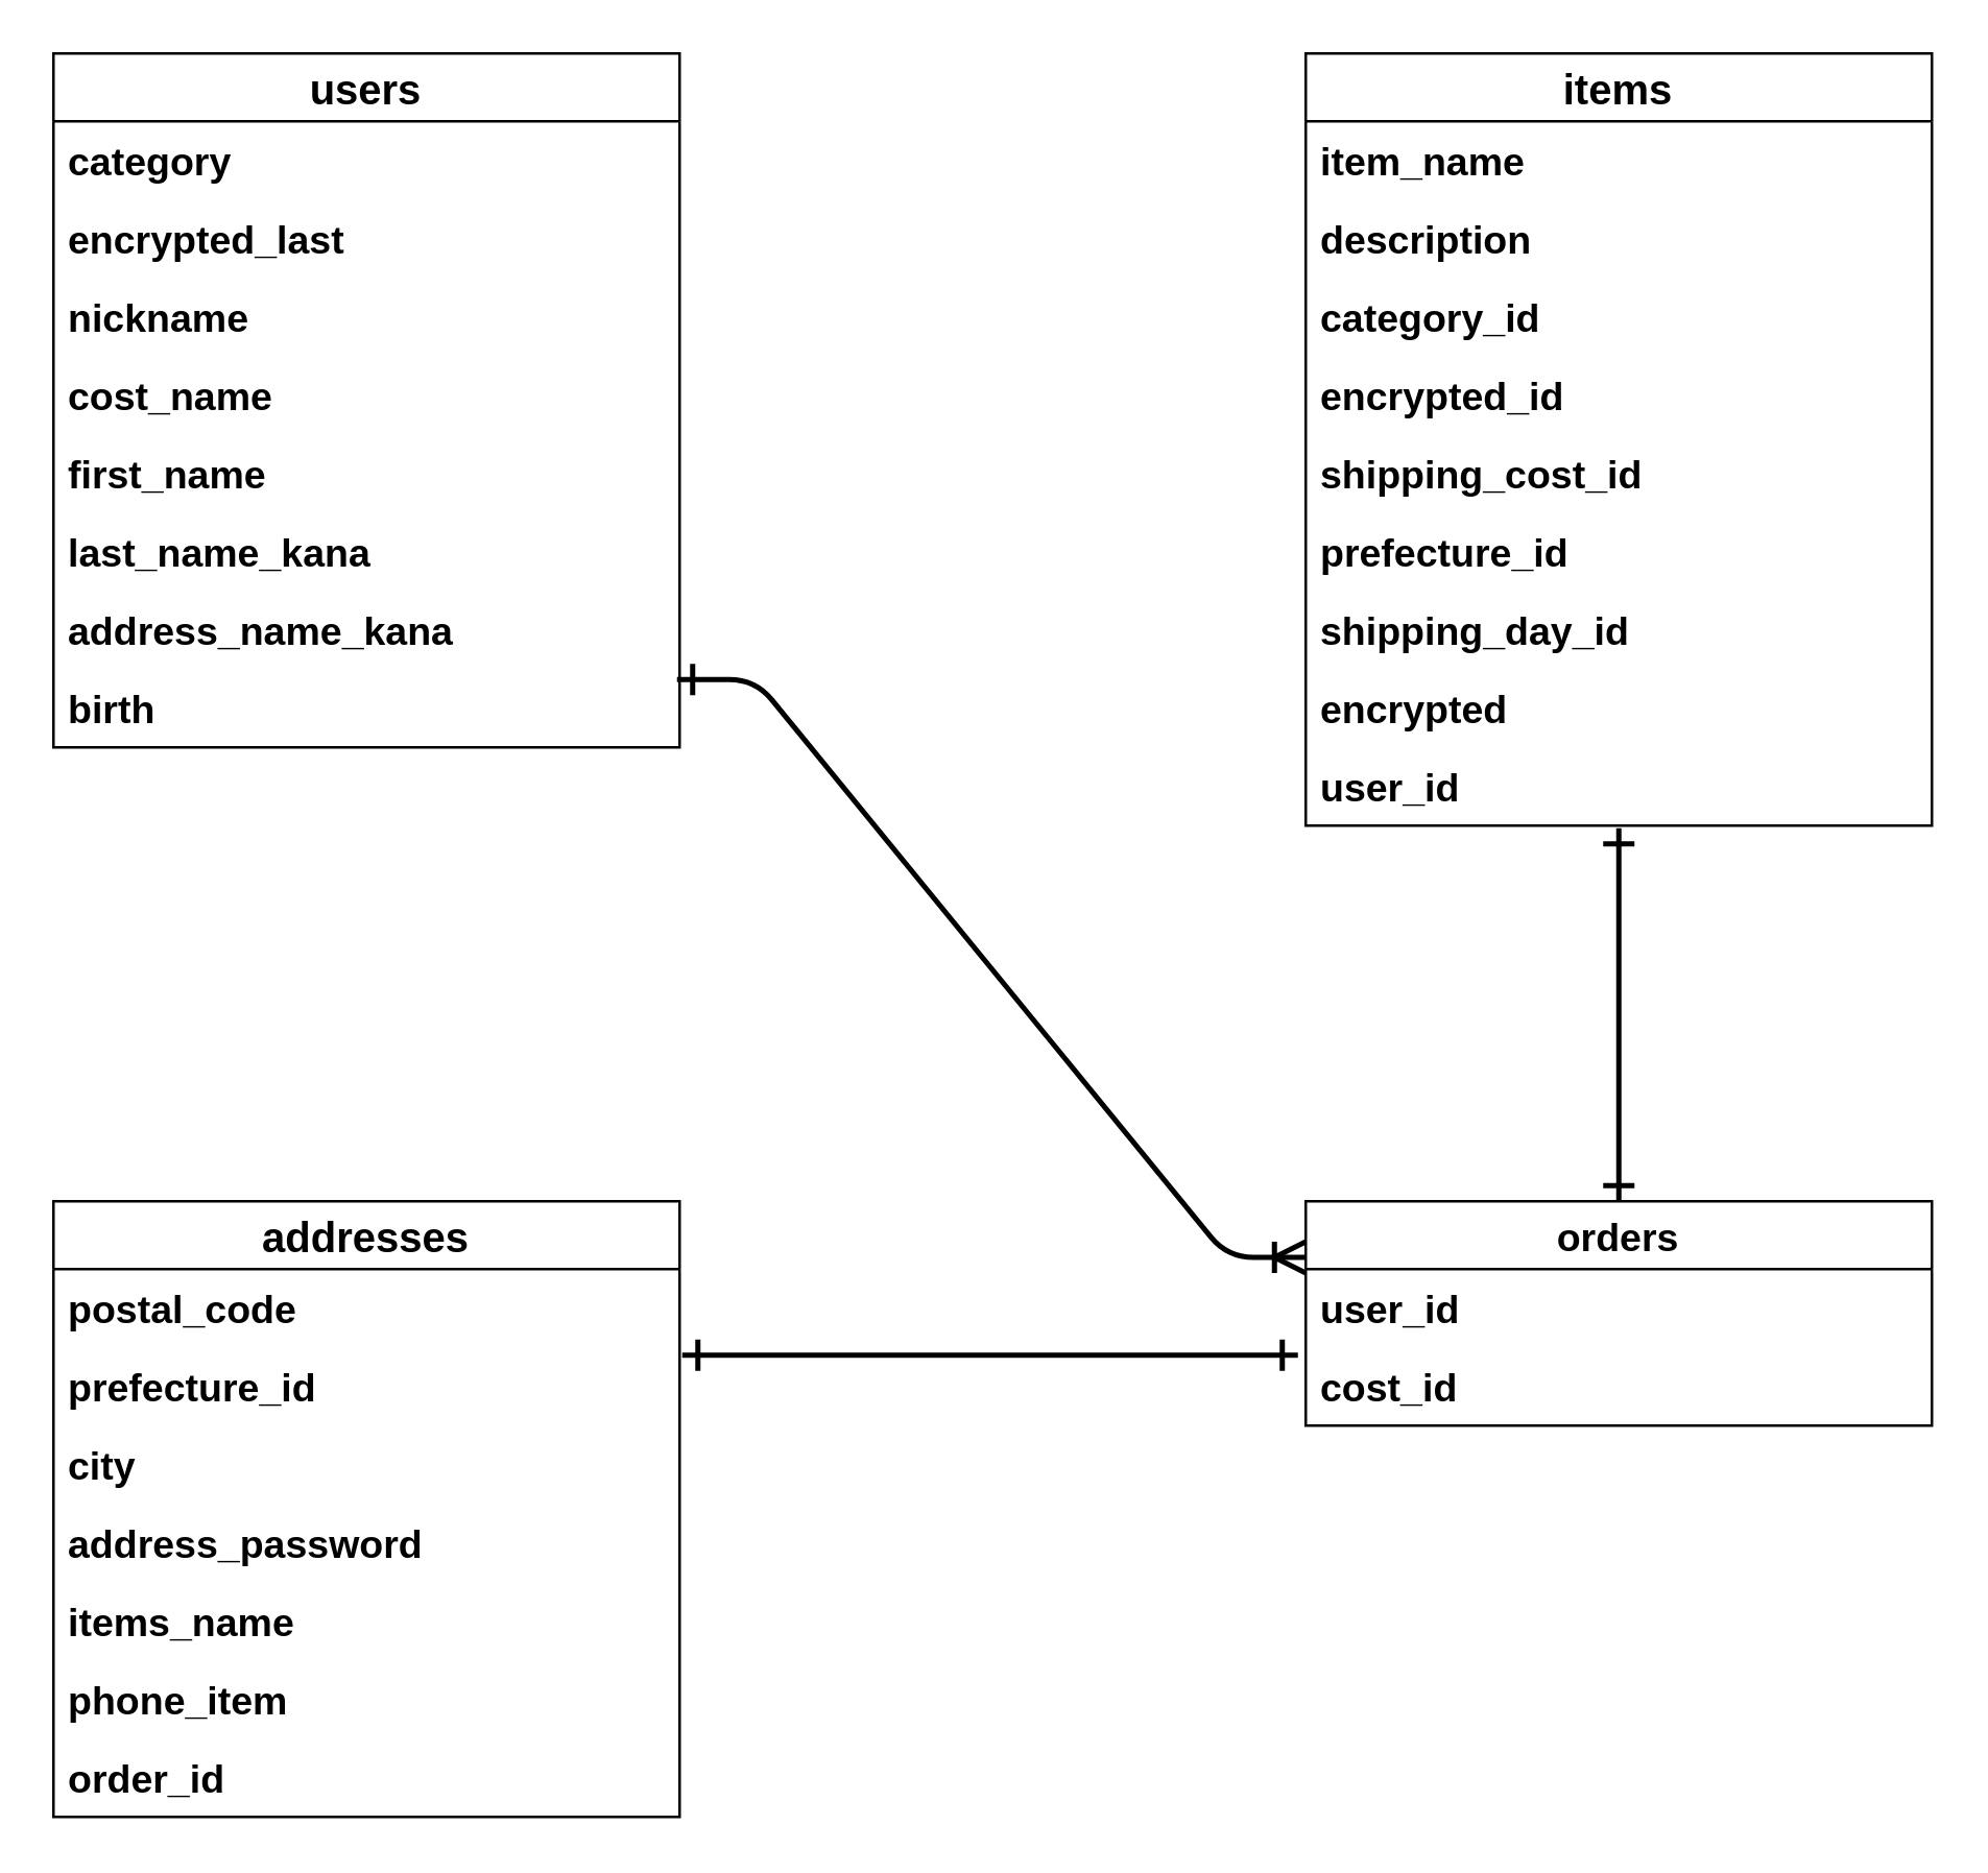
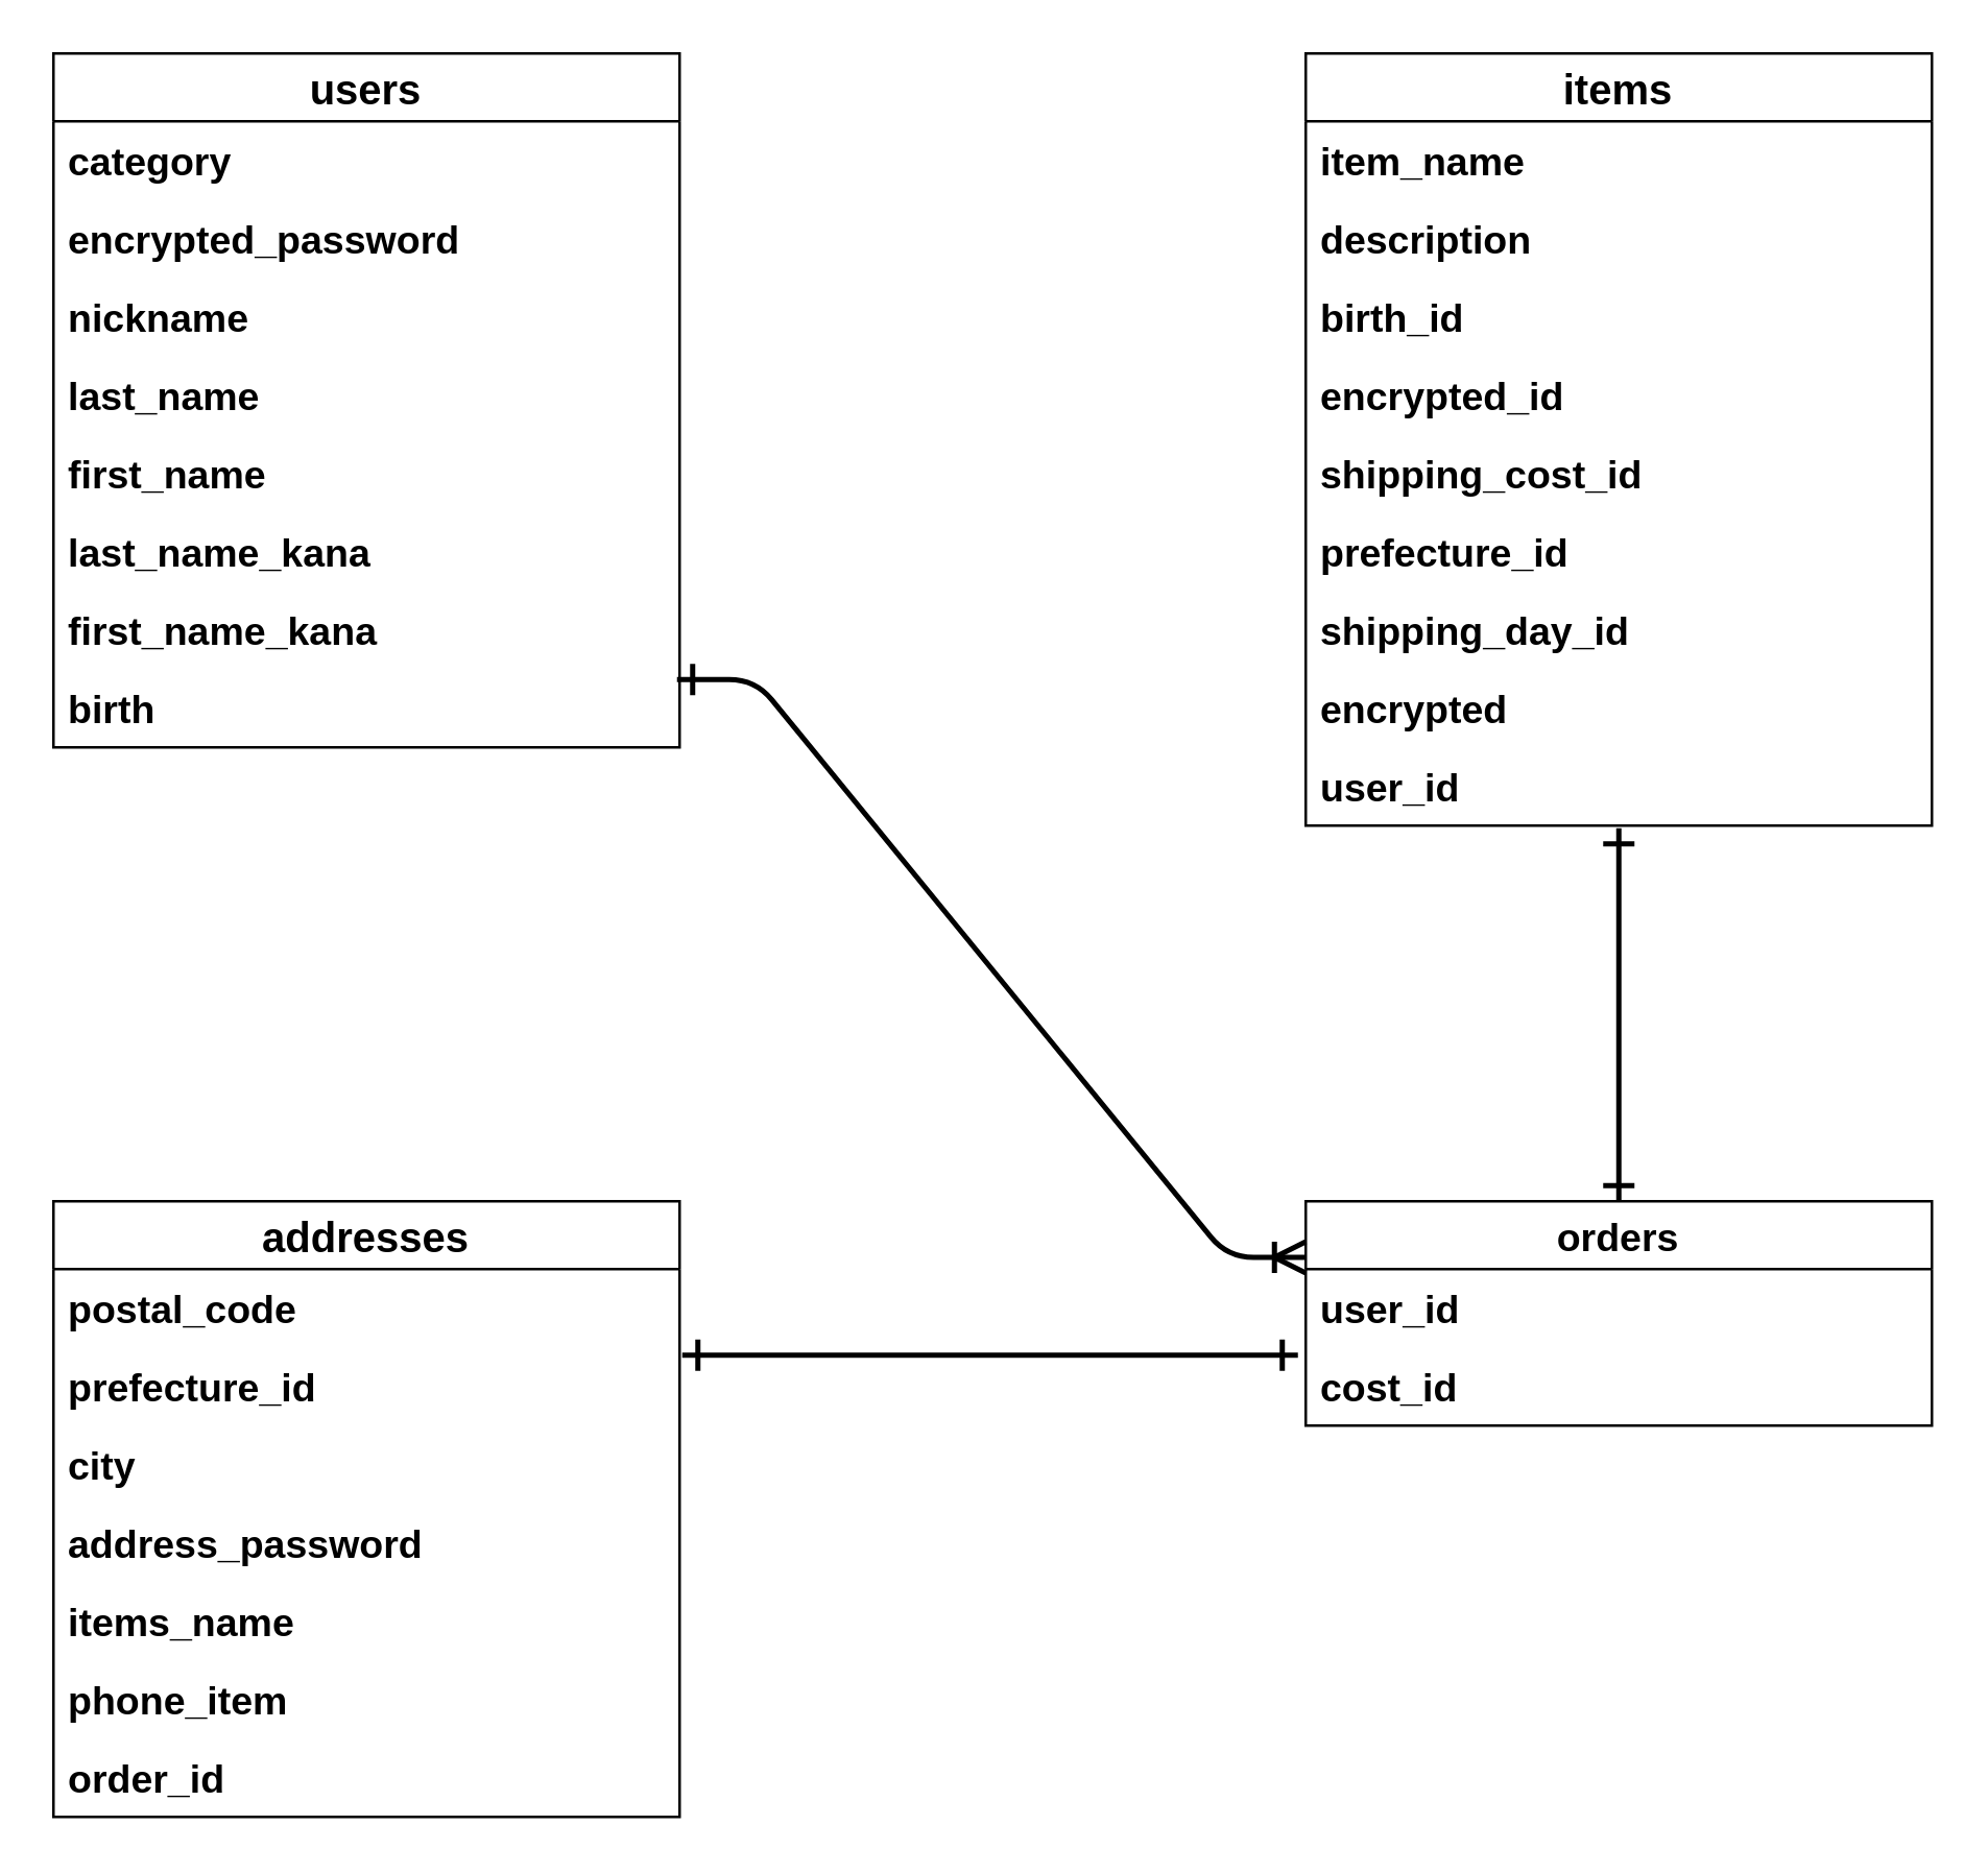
- <mxCell id="4" value="encrypted_last" style="text;strokeColor=none;fillColor=none;spacingLeft=4;spacingRight=4;overflow=hidden;rotatable=0;points=[[0,0.5],[1,0.5]];portConstraint=eastwest;fontSize=15;fontStyle=1" vertex="1" parent="2"><mxGeometry y="56" width="240" height="30" as="geometry" /></mxCell>
+ <mxCell id="4" value="encrypted_password" style="text;strokeColor=none;fillColor=none;spacingLeft=4;spacingRight=4;overflow=hidden;rotatable=0;points=[[0,0.5],[1,0.5]];portConstraint=eastwest;fontSize=15;fontStyle=1" vertex="1" parent="2"><mxGeometry y="56" width="240" height="30" as="geometry" /></mxCell>
- <mxCell id="14" value="category_id" style="text;strokeColor=none;fillColor=none;spacingLeft=4;spacingRight=4;overflow=hidden;rotatable=0;points=[[0,0.5],[1,0.5]];portConstraint=eastwest;fontSize=15;fontStyle=1" vertex="1" parent="11"><mxGeometry y="86" width="240" height="30" as="geometry" /></mxCell>
+ <mxCell id="14" value="birth_id" style="text;strokeColor=none;fillColor=none;spacingLeft=4;spacingRight=4;overflow=hidden;rotatable=0;points=[[0,0.5],[1,0.5]];portConstraint=eastwest;fontSize=15;fontStyle=1" vertex="1" parent="11"><mxGeometry y="86" width="240" height="30" as="geometry" /></mxCell>
- <mxCell id="6" value="cost_name" style="text;strokeColor=none;fillColor=none;spacingLeft=4;spacingRight=4;overflow=hidden;rotatable=0;points=[[0,0.5],[1,0.5]];portConstraint=eastwest;fontSize=15;fontStyle=1" vertex="1" parent="2"><mxGeometry y="116" width="240" height="30" as="geometry" /></mxCell>
+ <mxCell id="6" value="last_name" style="text;strokeColor=none;fillColor=none;spacingLeft=4;spacingRight=4;overflow=hidden;rotatable=0;points=[[0,0.5],[1,0.5]];portConstraint=eastwest;fontSize=15;fontStyle=1" vertex="1" parent="2"><mxGeometry y="116" width="240" height="30" as="geometry" /></mxCell>
- <mxCell id="9" value="address_name_kana" style="text;strokeColor=none;fillColor=none;spacingLeft=4;spacingRight=4;overflow=hidden;rotatable=0;points=[[0,0.5],[1,0.5]];portConstraint=eastwest;fontSize=15;fontStyle=1" vertex="1" parent="2"><mxGeometry y="206" width="240" height="30" as="geometry" /></mxCell>
+ <mxCell id="9" value="first_name_kana" style="text;strokeColor=none;fillColor=none;spacingLeft=4;spacingRight=4;overflow=hidden;rotatable=0;points=[[0,0.5],[1,0.5]];portConstraint=eastwest;fontSize=15;fontStyle=1" vertex="1" parent="2"><mxGeometry y="206" width="240" height="30" as="geometry" /></mxCell>
